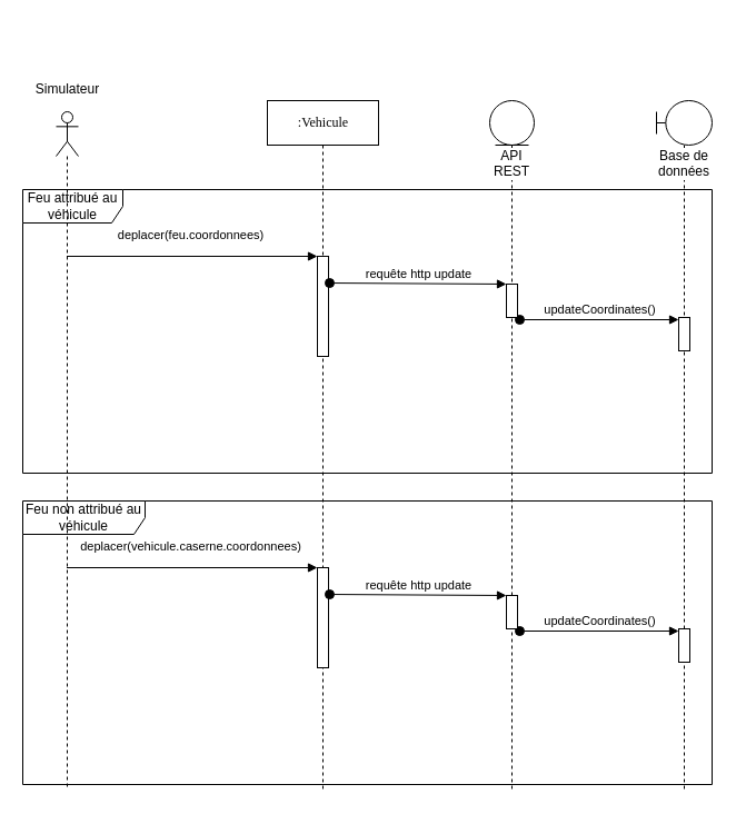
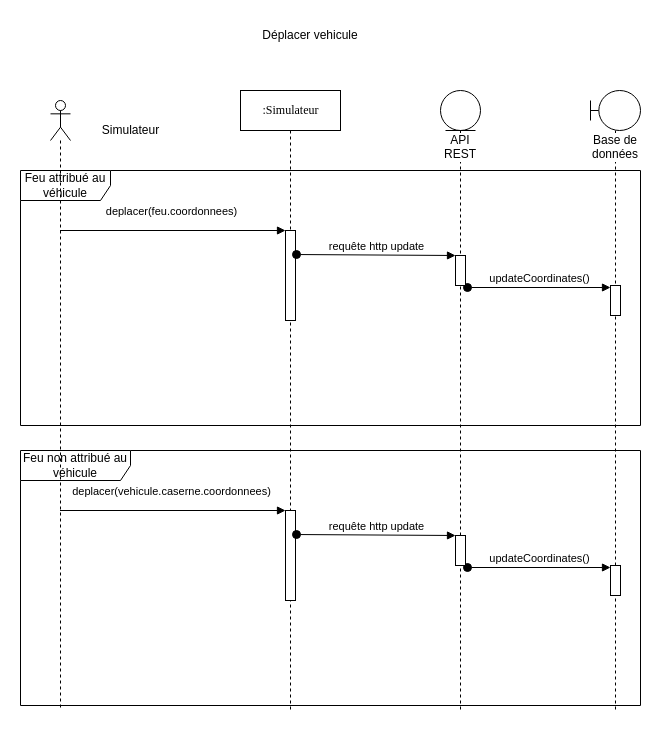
+ <mxCell id="6" value="Déplacer vehicule" style="text;html=1;strokeColor=none;fillColor=none;align=center;verticalAlign=middle;whiteSpace=wrap;rounded=0;" parent="1" vertex="1"><mxGeometry x="250" width="120" height="30" as="geometry" y="20" /></mxCell>
- <mxCell id="14" value="Simulateur" style="text;html=1;align=center;verticalAlign=middle;resizable=0;points=[];;autosize=1;" vertex="1" parent="1"><mxGeometry x="20" y="70" width="80" height="20" as="geometry" /></mxCell>
+ <mxCell id="14" value="Simulateur" style="text;html=1;align=center;verticalAlign=middle;resizable=0;points=[];;autosize=1;" vertex="1" parent="1"><mxGeometry x="90" y="120" width="80" height="20" as="geometry" /></mxCell>
- <mxCell id="4" value=":Vehicule" style="html=1;points=[];perimeter=orthogonalPerimeter;shape=umlLifeline;participant=label;shadow=0;fontFamily=Verdana;fontSize=12;fontColor=#000000;align=center;strokeColor=#000000;strokeWidth=1;fillColor=#ffffff;recursiveResize=0;container=1;collapsible=0;" parent="1" vertex="1"><mxGeometry x="240" y="90" width="100" height="620" as="geometry" /></mxCell>
+ <mxCell id="4" value=":Simulateur" style="html=1;points=[];perimeter=orthogonalPerimeter;shape=umlLifeline;participant=label;shadow=0;fontFamily=Verdana;fontSize=12;fontColor=#000000;align=center;strokeColor=#000000;strokeWidth=1;fillColor=#ffffff;recursiveResize=0;container=1;collapsible=0;" parent="1" vertex="1"><mxGeometry x="240" y="90" width="100" height="620" as="geometry" /></mxCell>
